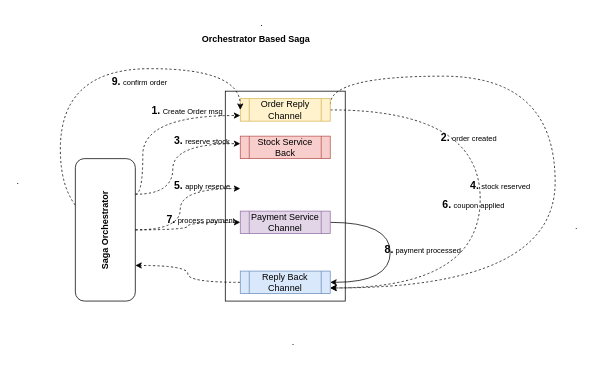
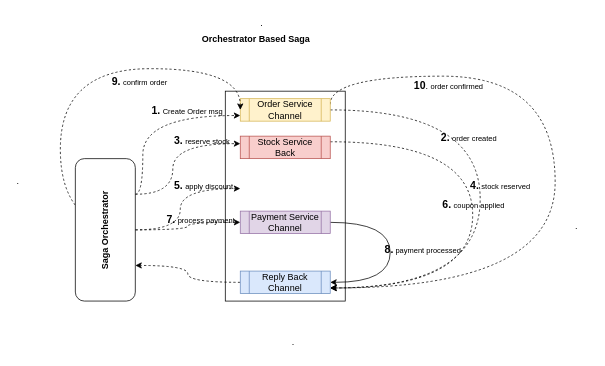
+ <mxCell id="28" value="&lt;b&gt;&lt;font style=&quot;font-size: 14px&quot;&gt;10&lt;/font&gt;&lt;/b&gt;. &lt;font style=&quot;font-size: 10px&quot;&gt;order confirmed&lt;/font&gt;" style="text;html=1;resizable=0;points=[];autosize=1;align=left;verticalAlign=top;spacingTop=-4;" vertex="1" parent="1"><mxGeometry x="550" y="102" width="110" height="20" as="geometry" /></mxCell>
- <mxCell id="7" value="Order Reply Channel" style="shape=process;whiteSpace=wrap;html=1;backgroundOutline=1;fillColor=#fff2cc;strokeColor=#d6b656;" vertex="1" parent="1"><mxGeometry x="320" y="131" width="120" height="30" as="geometry" /></mxCell>
+ <mxCell id="7" value="Order Service Channel" style="shape=process;whiteSpace=wrap;html=1;backgroundOutline=1;fillColor=#fff2cc;strokeColor=#d6b656;" vertex="1" parent="1"><mxGeometry x="320" y="131" width="120" height="30" as="geometry" /></mxCell>
+ <mxCell id="3" style="edgeStyle=orthogonalEdgeStyle;curved=1;rounded=0;orthogonalLoop=1;jettySize=auto;html=1;exitX=1;exitY=0.25;exitDx=0;exitDy=0;entryX=1;entryY=0.75;entryDx=0;entryDy=0;dashed=1;" edge="1" parent="1" source="4" target="11"><mxGeometry relative="1" as="geometry"><Array as="points"><mxPoint x="630" y="189" /><mxPoint x="630" y="384" /></Array></mxGeometry></mxCell>
- <mxCell id="21" value="&lt;b&gt;&lt;font style=&quot;font-size: 14px&quot;&gt;5.&lt;/font&gt;&lt;/b&gt; &lt;font style=&quot;font-size: 10px&quot;&gt;apply reserve&lt;/font&gt;" style="text;html=1;resizable=0;points=[];autosize=1;align=left;verticalAlign=top;spacingTop=-4;" vertex="1" parent="1"><mxGeometry x="230" y="236" width="90" height="20" as="geometry" /></mxCell>
+ <mxCell id="21" value="&lt;b&gt;&lt;font style=&quot;font-size: 14px&quot;&gt;5.&lt;/font&gt;&lt;/b&gt; &lt;font style=&quot;font-size: 10px&quot;&gt;apply discount&lt;/font&gt;" style="text;html=1;resizable=0;points=[];autosize=1;align=left;verticalAlign=top;spacingTop=-4;" vertex="1" parent="1"><mxGeometry x="230" y="236" width="90" height="20" as="geometry" /></mxCell>
